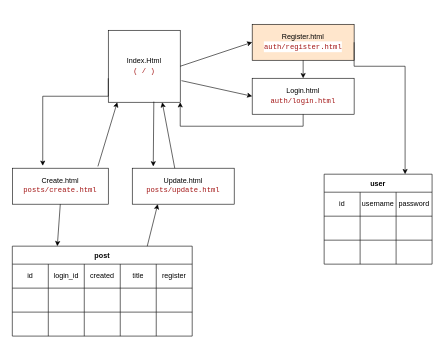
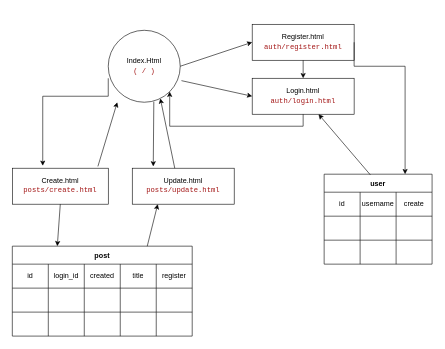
- <mxCell id="4" value="Register.html&lt;br&gt;&lt;div style=&quot;background-color: rgb(255 , 255 , 255) ; font-family: &amp;#34;menlo&amp;#34; , &amp;#34;monaco&amp;#34; , &amp;#34;courier new&amp;#34; , monospace ; line-height: 18px&quot;&gt;&lt;span style=&quot;color: #a31515&quot;&gt;auth/register.html&lt;/span&gt;&lt;/div&gt;" style="rounded=0;whiteSpace=wrap;html=1;fillColor=#ffe6cc;" vertex="1" parent="1"><mxGeometry x="420" y="40" width="170" height="60" as="geometry" /></mxCell>
+ <mxCell id="4" value="Register.html&lt;br&gt;&lt;div style=&quot;background-color: rgb(255 , 255 , 255) ; font-family: &amp;#34;menlo&amp;#34; , &amp;#34;monaco&amp;#34; , &amp;#34;courier new&amp;#34; , monospace ; line-height: 18px&quot;&gt;&lt;span style=&quot;color: #a31515&quot;&gt;auth/register.html&lt;/span&gt;&lt;/div&gt;" style="rounded=0;whiteSpace=wrap;html=1;" vertex="1" parent="1"><mxGeometry x="420" y="40" width="170" height="60" as="geometry" /></mxCell>
- <mxCell id="2" value="Index.Html&lt;br&gt;&lt;div style=&quot;background-color: rgb(255 , 255 , 255) ; font-family: &amp;#34;menlo&amp;#34; , &amp;#34;monaco&amp;#34; , &amp;#34;courier new&amp;#34; , monospace ; line-height: 18px&quot;&gt;&lt;span style=&quot;color: #a31515&quot;&gt;( / )&lt;/span&gt;&lt;/div&gt;" style="whiteSpace=wrap;html=1;aspect=fixed;" vertex="1" parent="1"><mxGeometry x="180" y="50" width="120" height="120" as="geometry" /></mxCell>
+ <mxCell id="2" value="Index.Html&lt;br&gt;&lt;div style=&quot;background-color: rgb(255 , 255 , 255) ; font-family: &amp;#34;menlo&amp;#34; , &amp;#34;monaco&amp;#34; , &amp;#34;courier new&amp;#34; , monospace ; line-height: 18px&quot;&gt;&lt;span style=&quot;color: #a31515&quot;&gt;( / )&lt;/span&gt;&lt;/div&gt;" style="ellipse;whiteSpace=wrap;html=1;aspect=fixed;" vertex="1" parent="1"><mxGeometry x="180" y="50" width="120" height="120" as="geometry" /></mxCell>
+ <mxCell id="49" value="" style="endArrow=classic;html=1;rounded=0;exitX=0.428;exitY=0.007;exitDx=0;exitDy=0;exitPerimeter=0;" edge="1" parent="1" source="15" target="6"><mxGeometry width="50" height="50" relative="1" as="geometry"><mxPoint x="460" y="380" as="sourcePoint" /><mxPoint x="510" y="330" as="targetPoint" /></mxGeometry></mxCell>
- <mxCell id="19" value="password" style="shape=partialRectangle;html=1;whiteSpace=wrap;connectable=0;fillColor=none;top=0;left=0;bottom=0;right=0;overflow=hidden;" vertex="1" parent="16"><mxGeometry x="120" width="60" height="40" as="geometry"><mxRectangle width="60" height="40" as="alternateBounds" /></mxGeometry></mxCell>
+ <mxCell id="19" value="create" style="shape=partialRectangle;html=1;whiteSpace=wrap;connectable=0;fillColor=none;top=0;left=0;bottom=0;right=0;overflow=hidden;" vertex="1" parent="16"><mxGeometry x="120" width="60" height="40" as="geometry"><mxRectangle width="60" height="40" as="alternateBounds" /></mxGeometry></mxCell>
